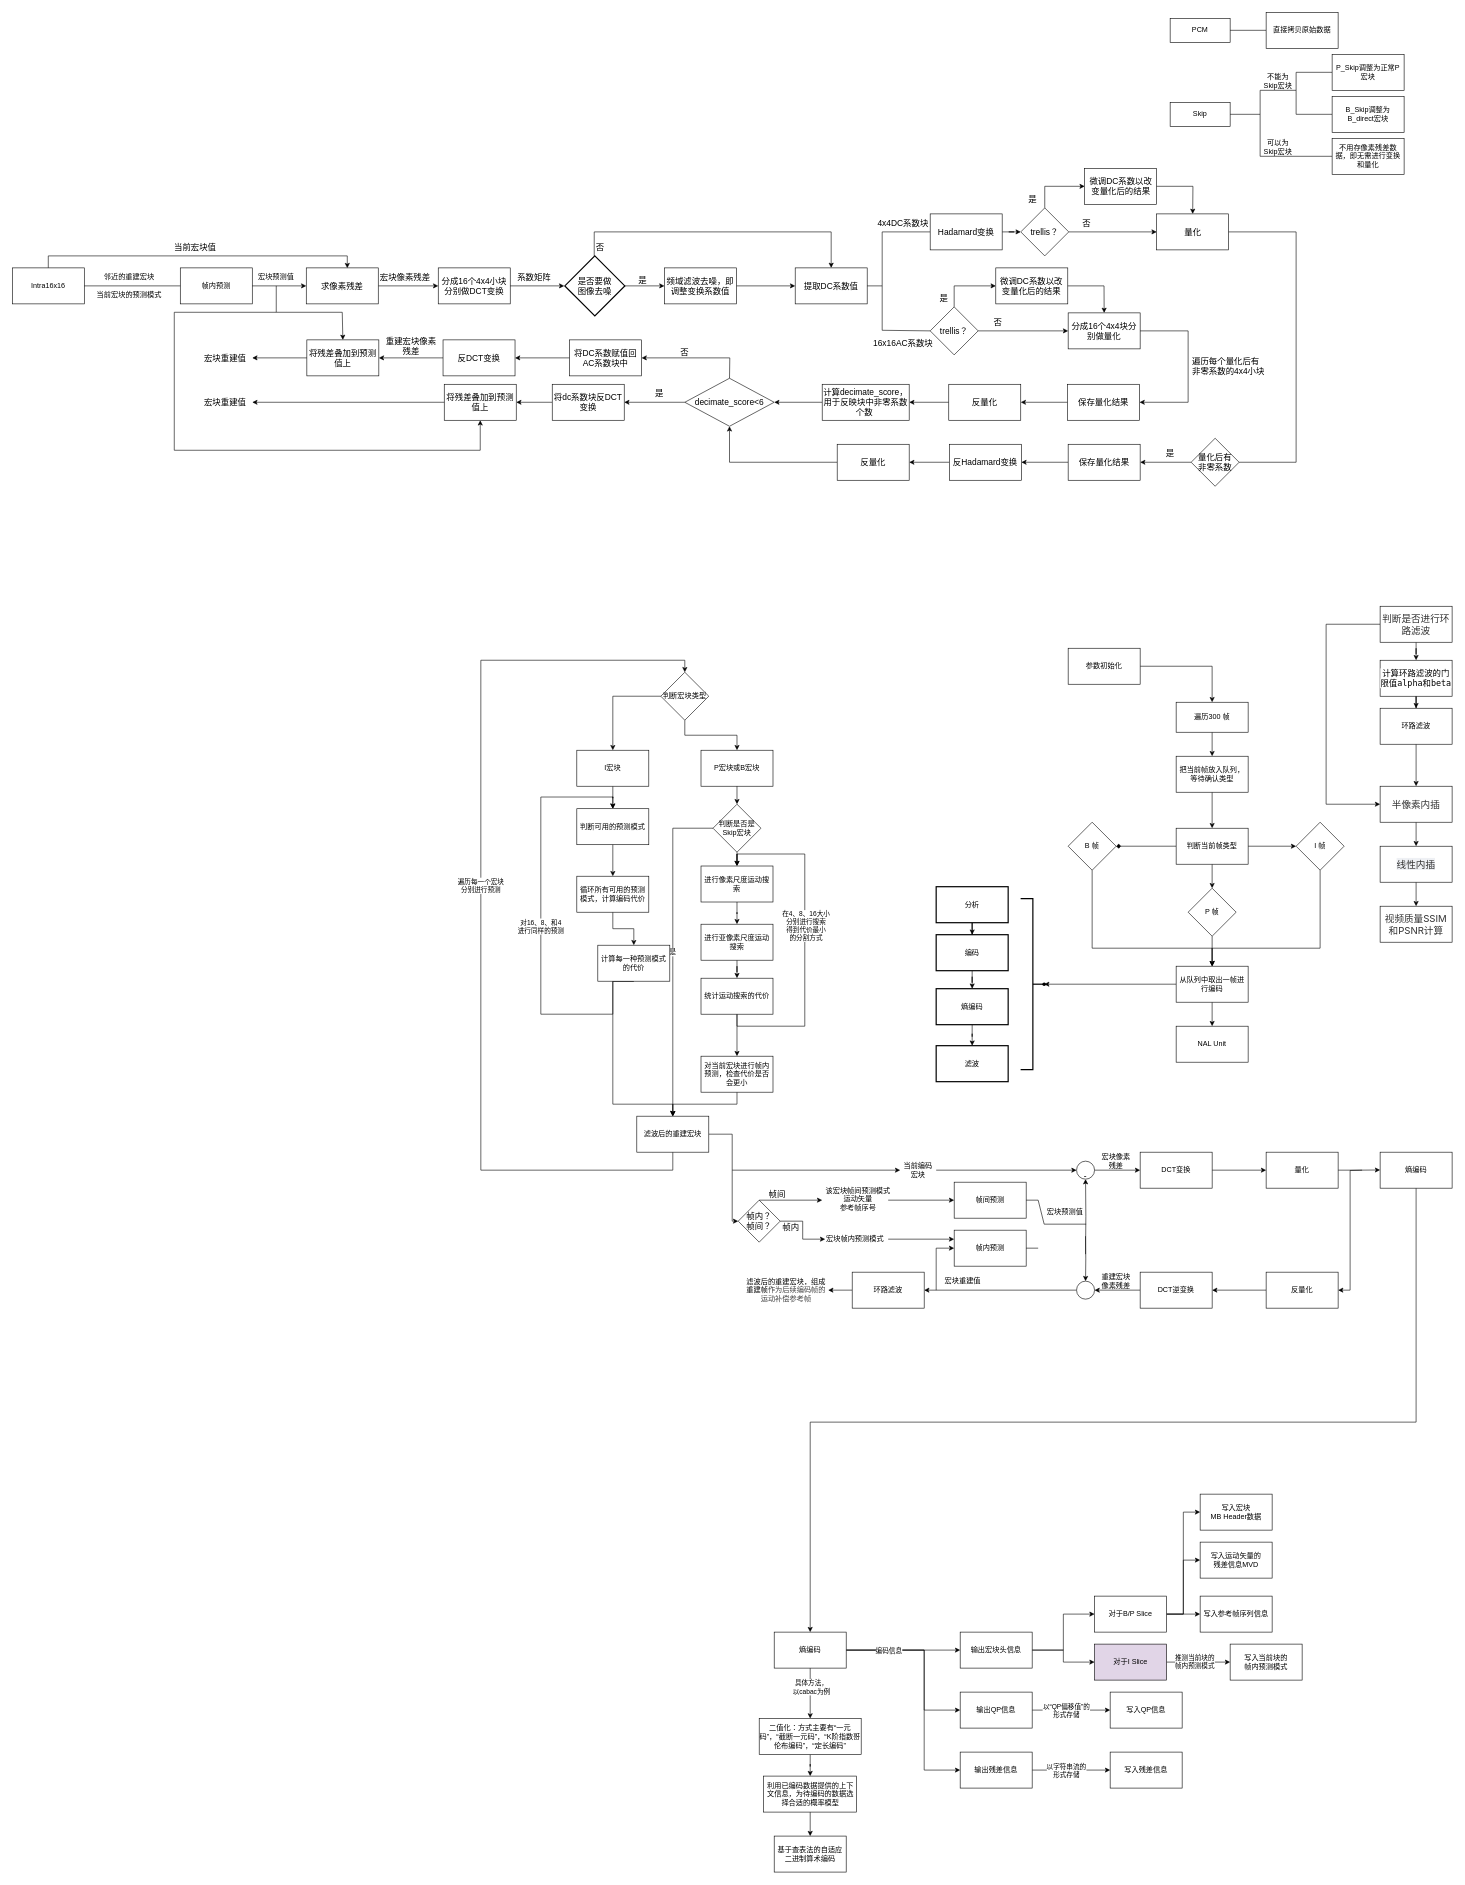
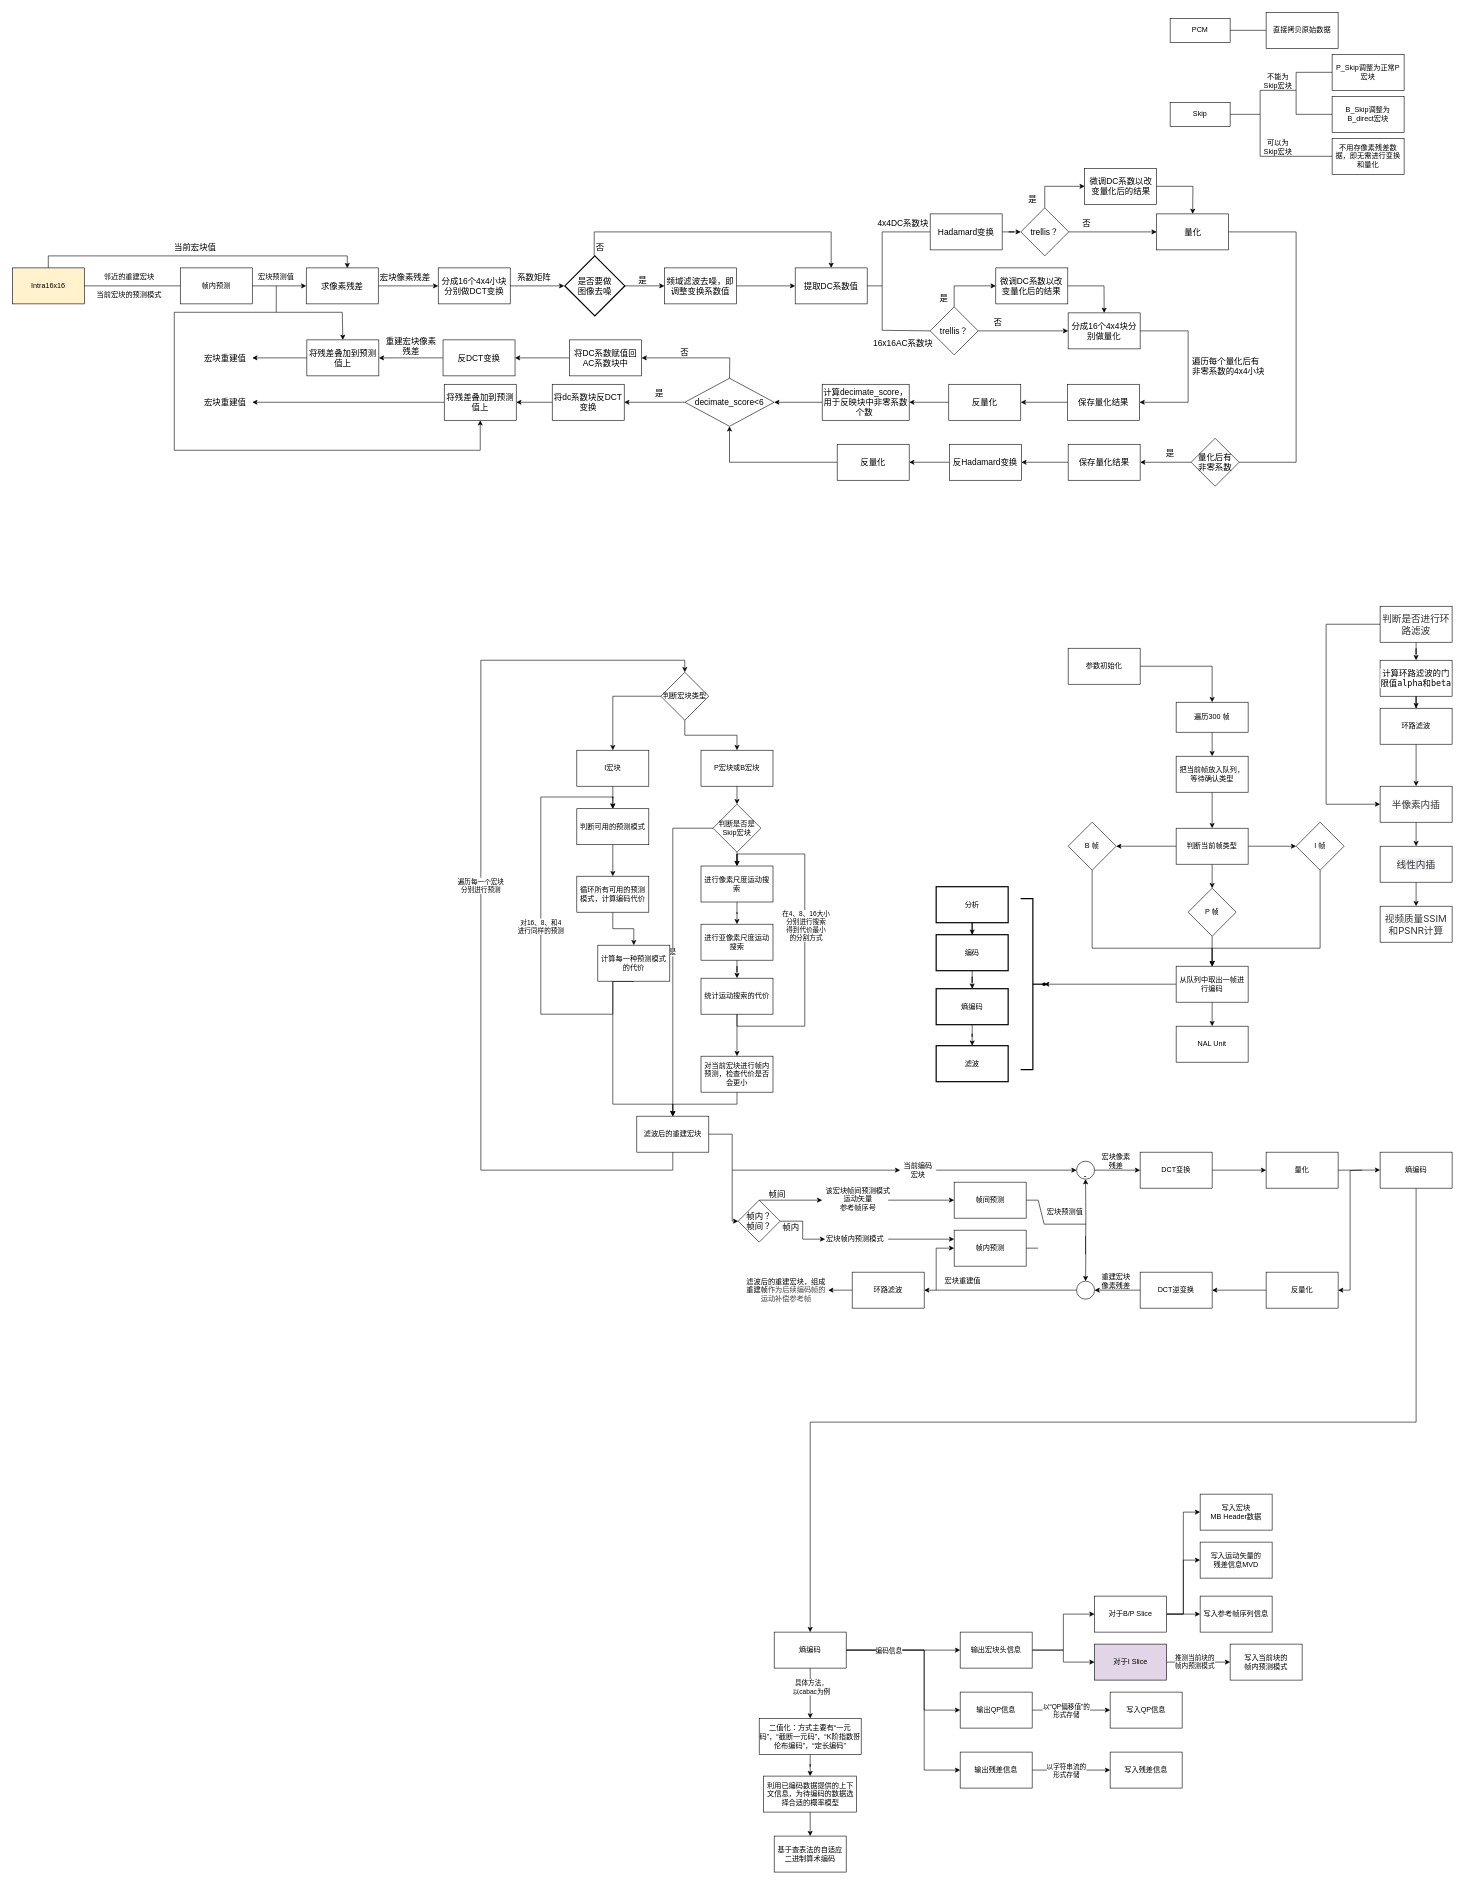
- <mxCell id="147" value="Intra16x16" style="rounded=0;whiteSpace=wrap;html=1;fontSize=12;" vertex="1" parent="1"><mxGeometry x="20" y="446" width="120" height="60" as="geometry" /></mxCell>
+ <mxCell id="147" value="Intra16x16" style="rounded=0;whiteSpace=wrap;html=1;fontSize=12;fillColor=#fff2cc;" vertex="1" parent="1"><mxGeometry x="20" y="446" width="120" height="60" as="geometry" /></mxCell>
- <mxCell id="7" value="" style="edgeStyle=orthogonalEdgeStyle;rounded=0;orthogonalLoop=1;jettySize=auto;html=1;endArrow=diamond;" parent="1" source="8" target="14" edge="1"><mxGeometry relative="1" as="geometry" /></mxCell>
+ <mxCell id="7" value="" style="edgeStyle=orthogonalEdgeStyle;rounded=0;orthogonalLoop=1;jettySize=auto;html=1;" parent="1" source="8" target="14" edge="1"><mxGeometry relative="1" as="geometry" /></mxCell>
